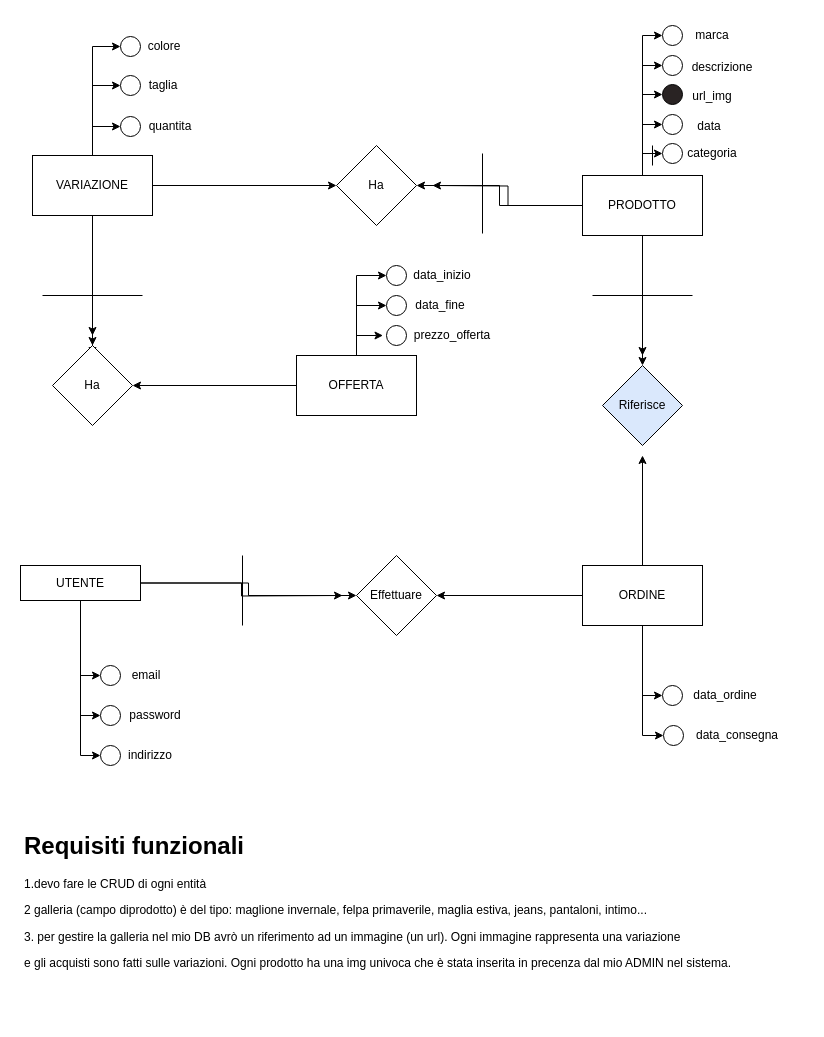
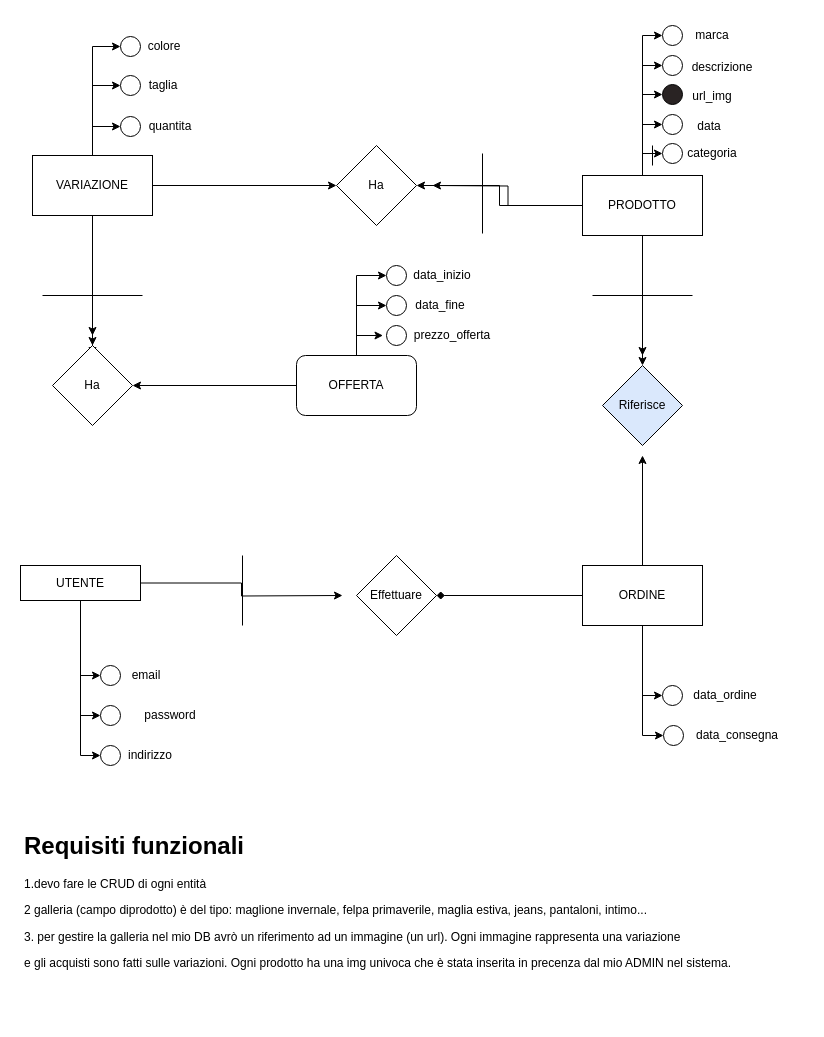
- <mxCell id="27" value="OFFERTA" style="rounded=0;whiteSpace=wrap;html=1;" vertex="1" parent="1"><mxGeometry x="296" y="355" width="120" height="60" as="geometry" /></mxCell>
+ <mxCell id="27" value="OFFERTA" style="whiteSpace=wrap;html=1;rounded=1;" vertex="1" parent="1"><mxGeometry x="296" y="355" width="120" height="60" as="geometry" /></mxCell>
- <mxCell id="33" style="edgeStyle=orthogonalEdgeStyle;rounded=0;orthogonalLoop=1;jettySize=auto;html=1;entryX=0;entryY=0.5;entryDx=0;entryDy=0;" edge="1" parent="1" source="38" target="22"><mxGeometry relative="1" as="geometry"><mxPoint x="352" y="595" as="targetPoint" /></mxGeometry></mxCell>
- <mxCell id="29" style="edgeStyle=orthogonalEdgeStyle;rounded=0;orthogonalLoop=1;jettySize=auto;html=1;entryX=1;entryY=0.5;entryDx=0;entryDy=0;" edge="1" parent="1" source="32" target="22"><mxGeometry relative="1" as="geometry" /></mxCell>
+ <mxCell id="29" style="edgeStyle=orthogonalEdgeStyle;rounded=0;orthogonalLoop=1;jettySize=auto;html=1;entryX=1;entryY=0.5;entryDx=0;entryDy=0;endArrow=diamond;" edge="1" parent="1" source="32" target="22"><mxGeometry relative="1" as="geometry" /></mxCell>
- <mxCell id="74" value="password" style="text;html=1;align=center;verticalAlign=middle;whiteSpace=wrap;rounded=0;" vertex="1" parent="1"><mxGeometry x="125" y="700" width="60" height="30" as="geometry" /></mxCell>
+ <mxCell id="74" value="password" style="text;html=1;align=center;verticalAlign=middle;whiteSpace=wrap;rounded=0;" vertex="1" parent="1"><mxGeometry x="140" y="700" width="60" height="30" as="geometry" /></mxCell>
